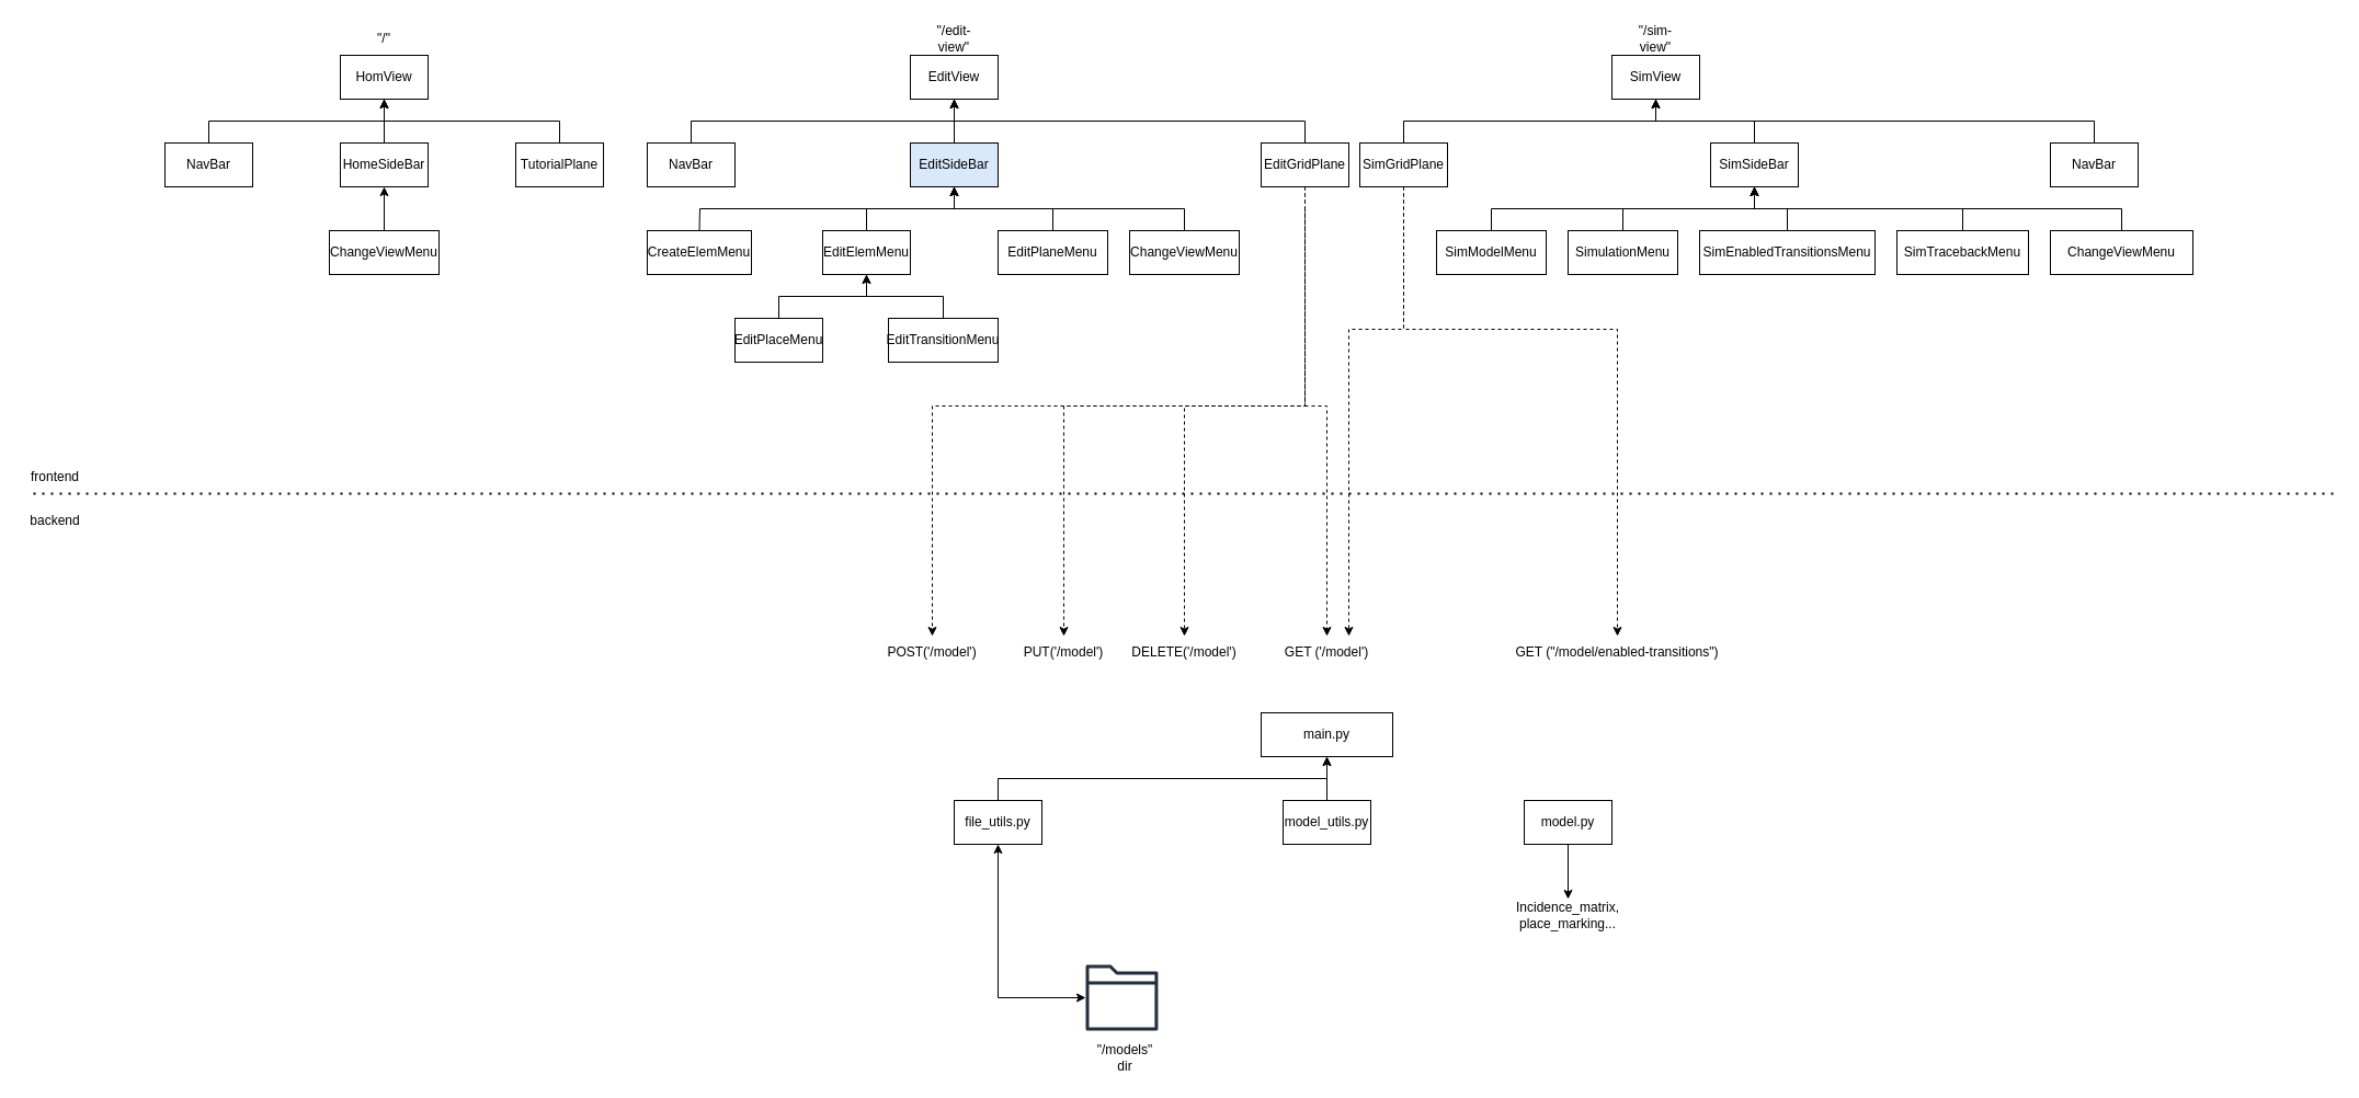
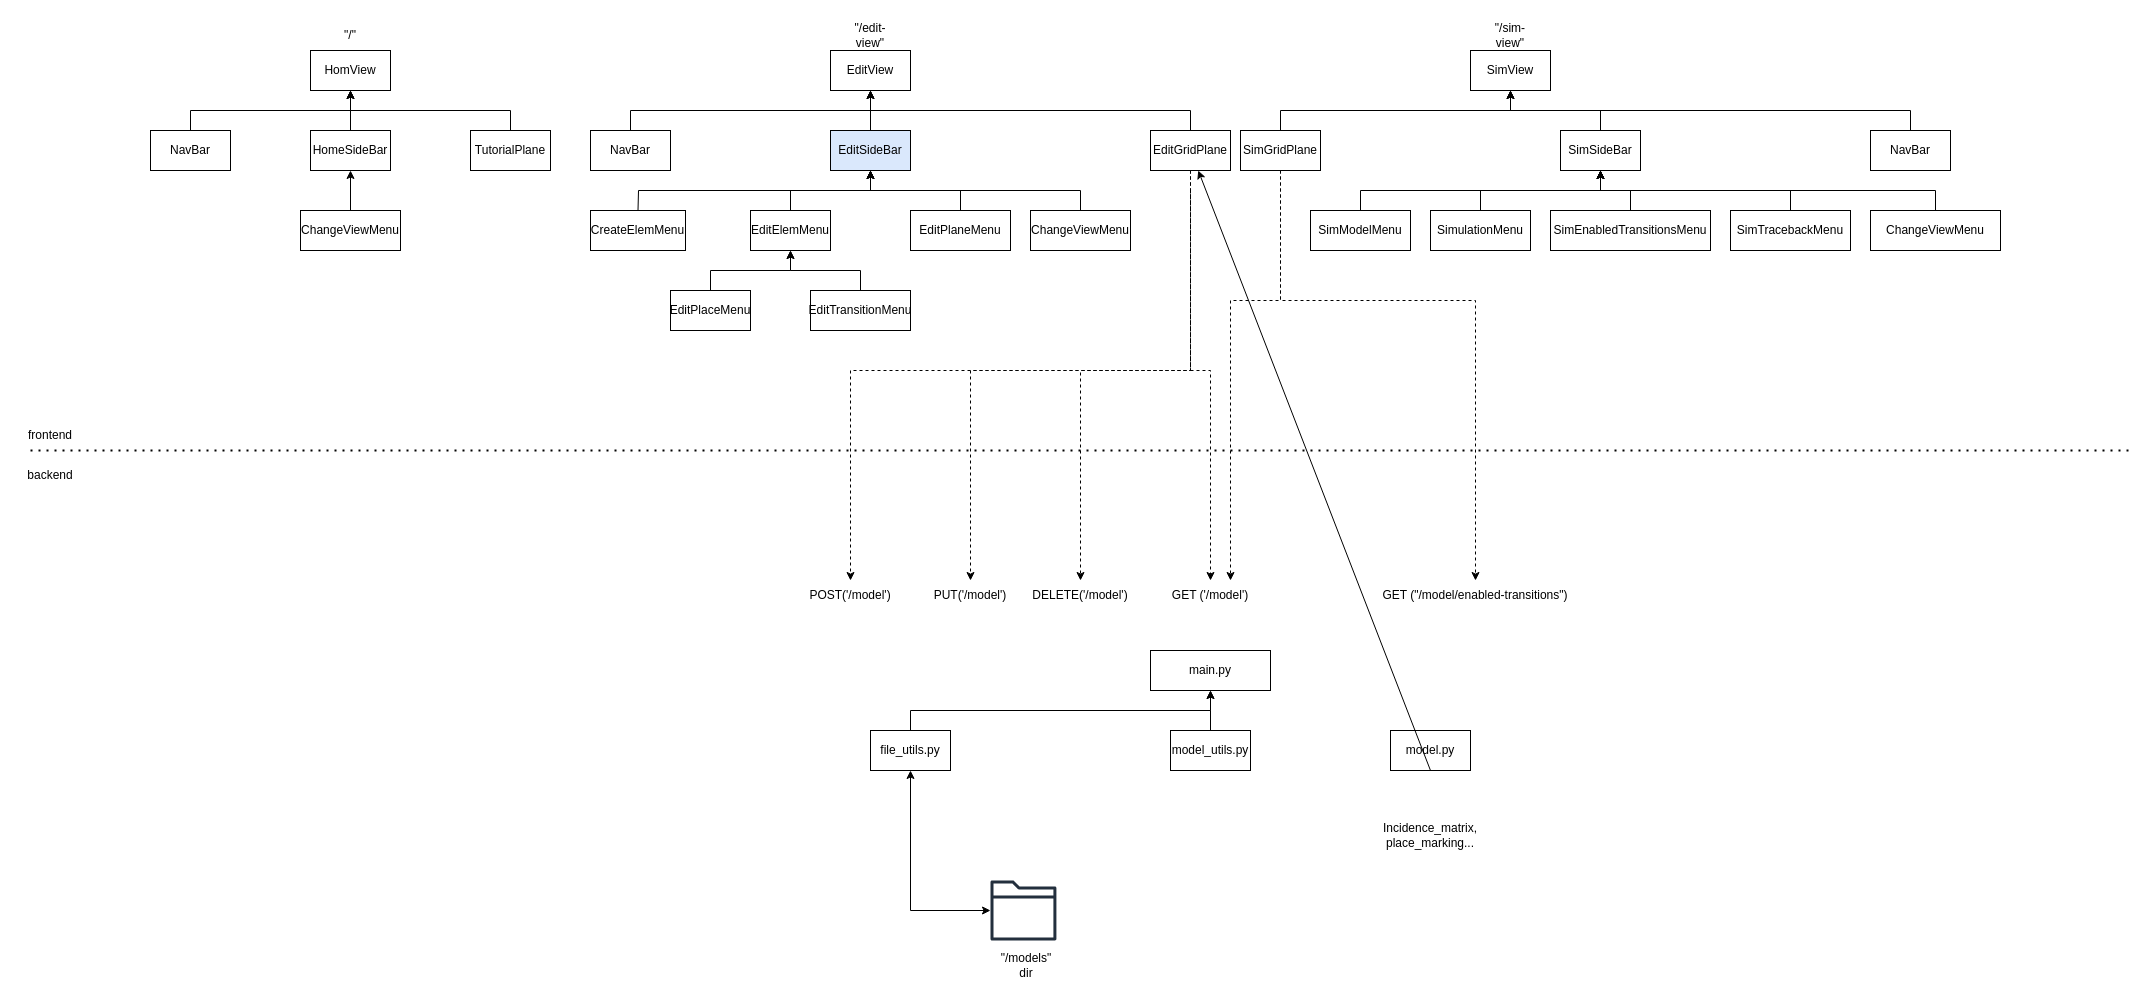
- <mxCell id="73" value="" style="endArrow=classic;html=1;rounded=0;exitX=0.5;exitY=1;exitDx=0;exitDy=0;entryX=0.5;entryY=0;entryDx=0;entryDy=0;" edge="1" parent="1" source="68" target="72"><mxGeometry width="50" height="50" relative="1" as="geometry"><mxPoint x="1420" y="680" as="sourcePoint" /><mxPoint x="1470" y="630" as="targetPoint" /></mxGeometry></mxCell>
+ <mxCell id="73" value="" style="endArrow=classic;html=1;rounded=0;exitX=0.5;exitY=1;exitDx=0;exitDy=0;" edge="1" parent="1" source="68" target="16"><mxGeometry width="50" height="50" relative="1" as="geometry"><mxPoint x="1420" y="680" as="sourcePoint" /><mxPoint x="1470" y="630" as="targetPoint" /></mxGeometry></mxCell>
